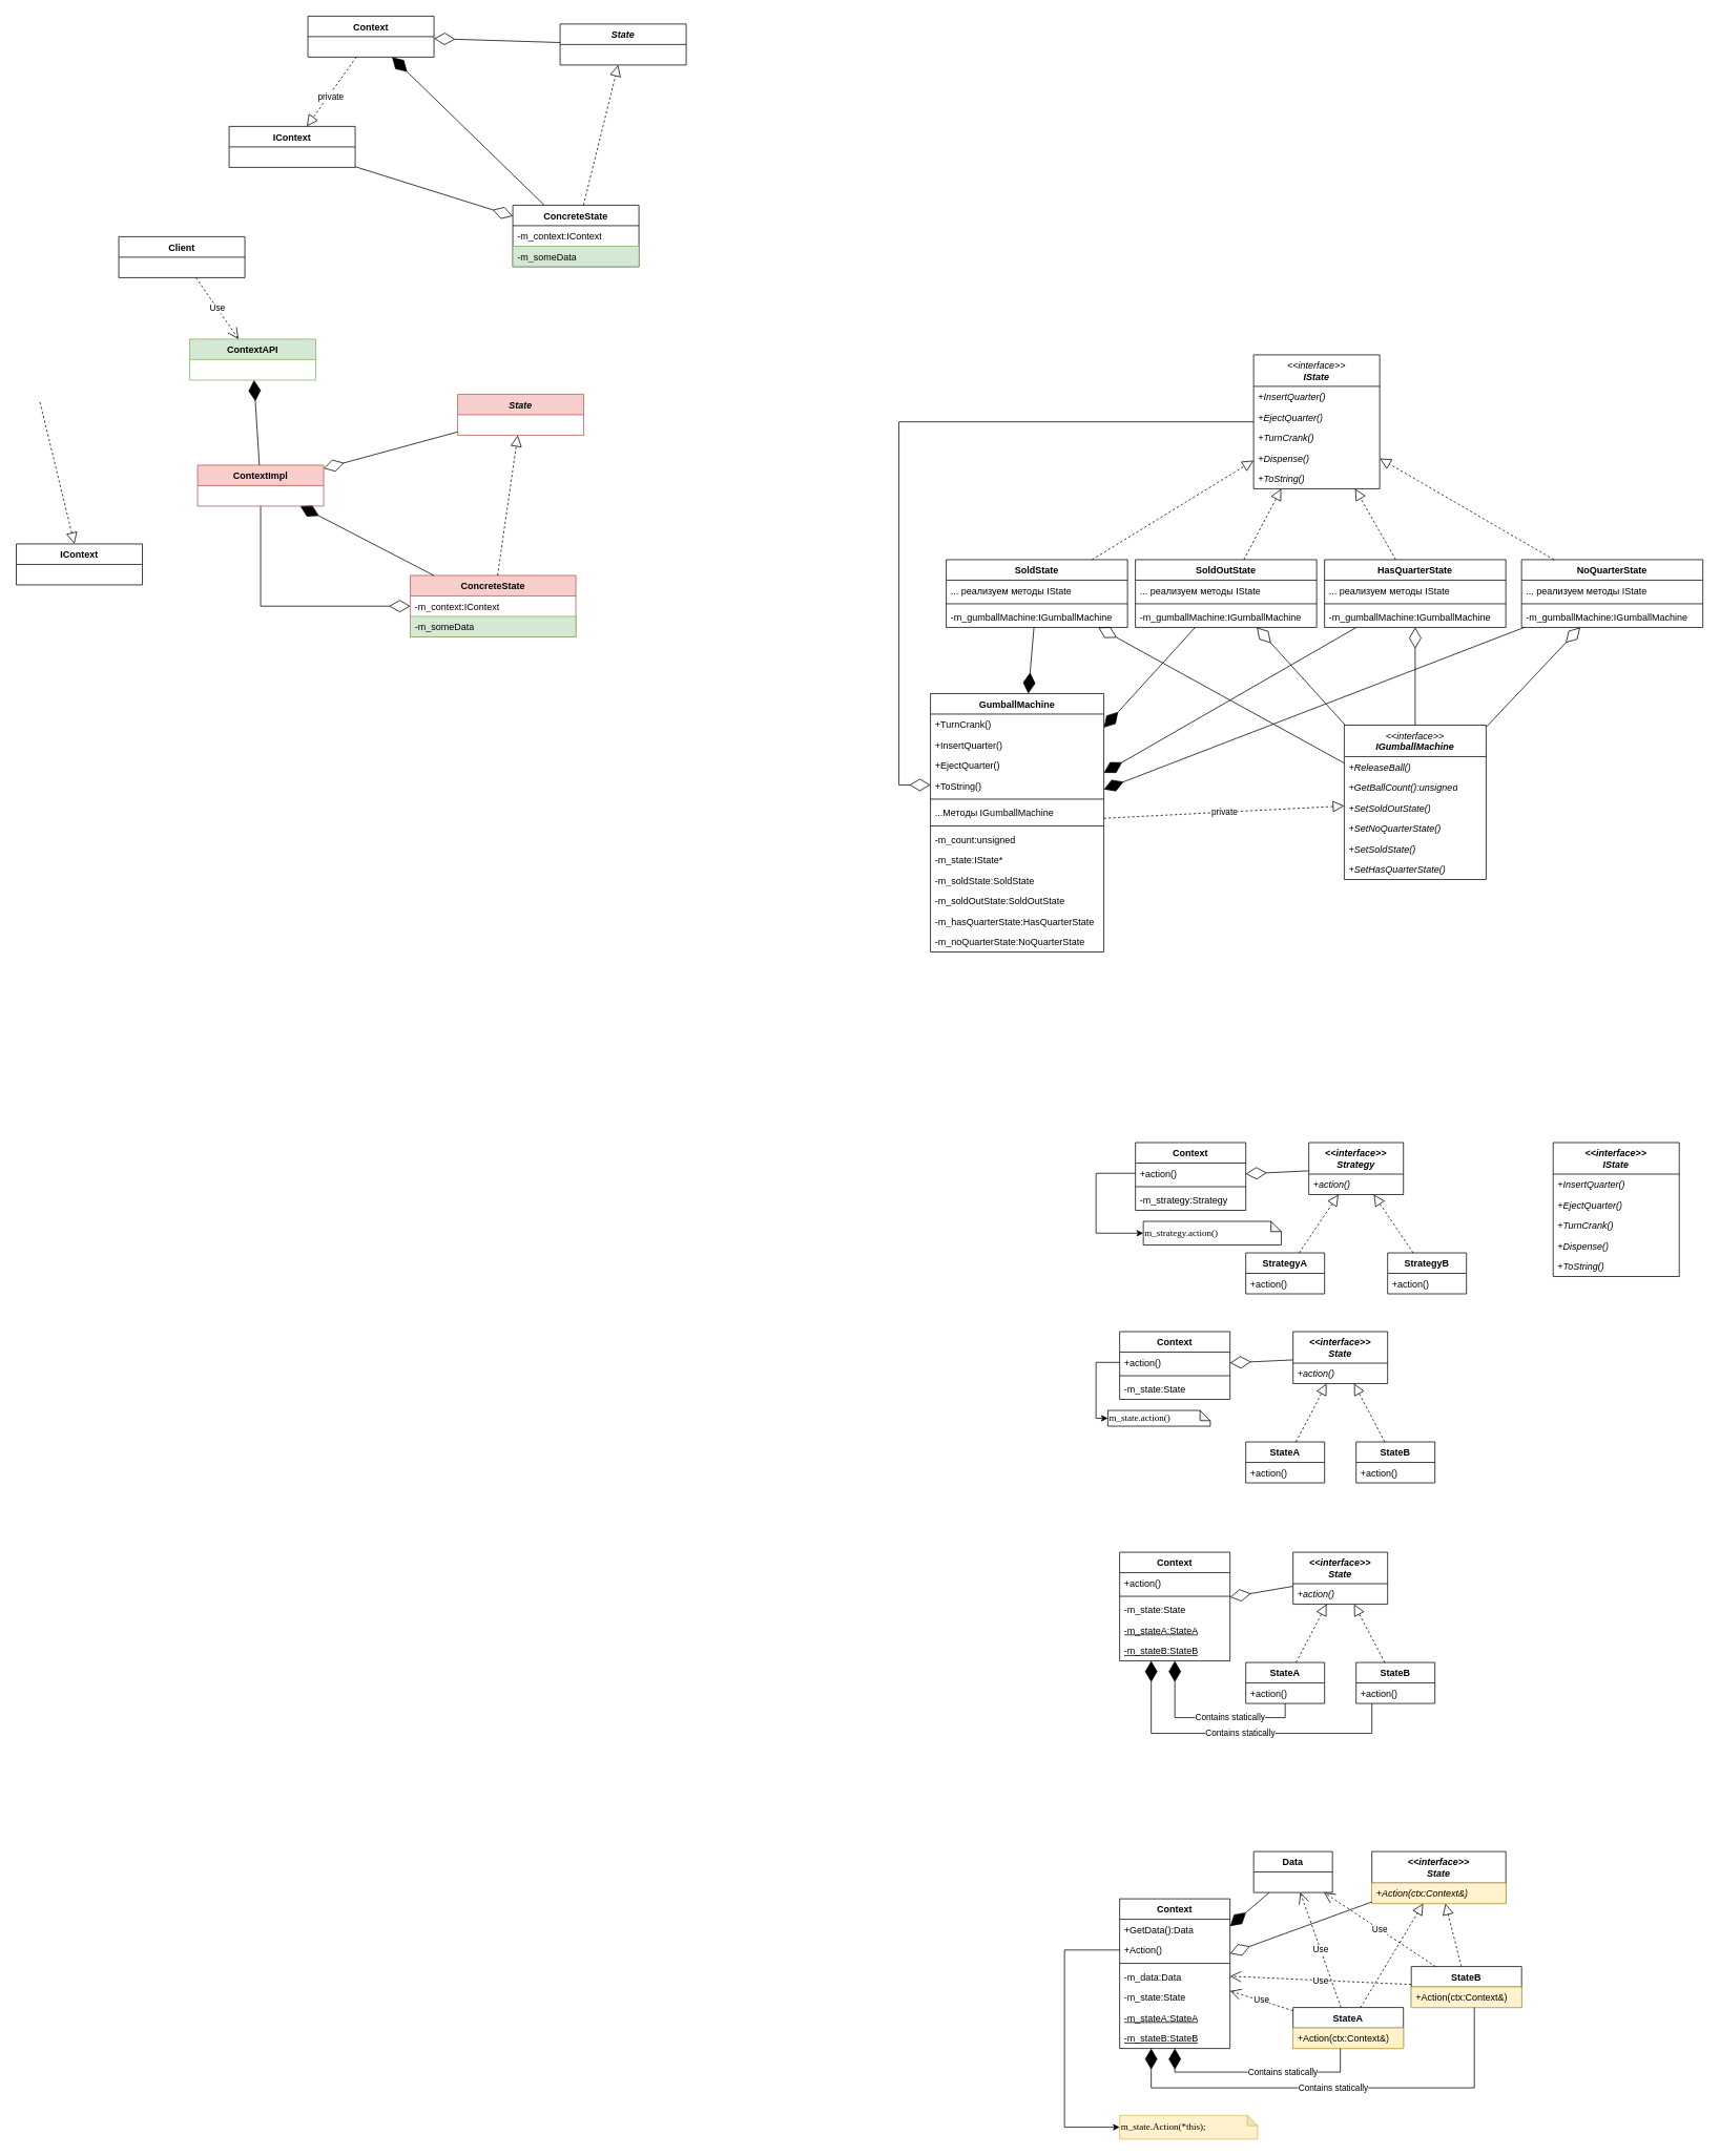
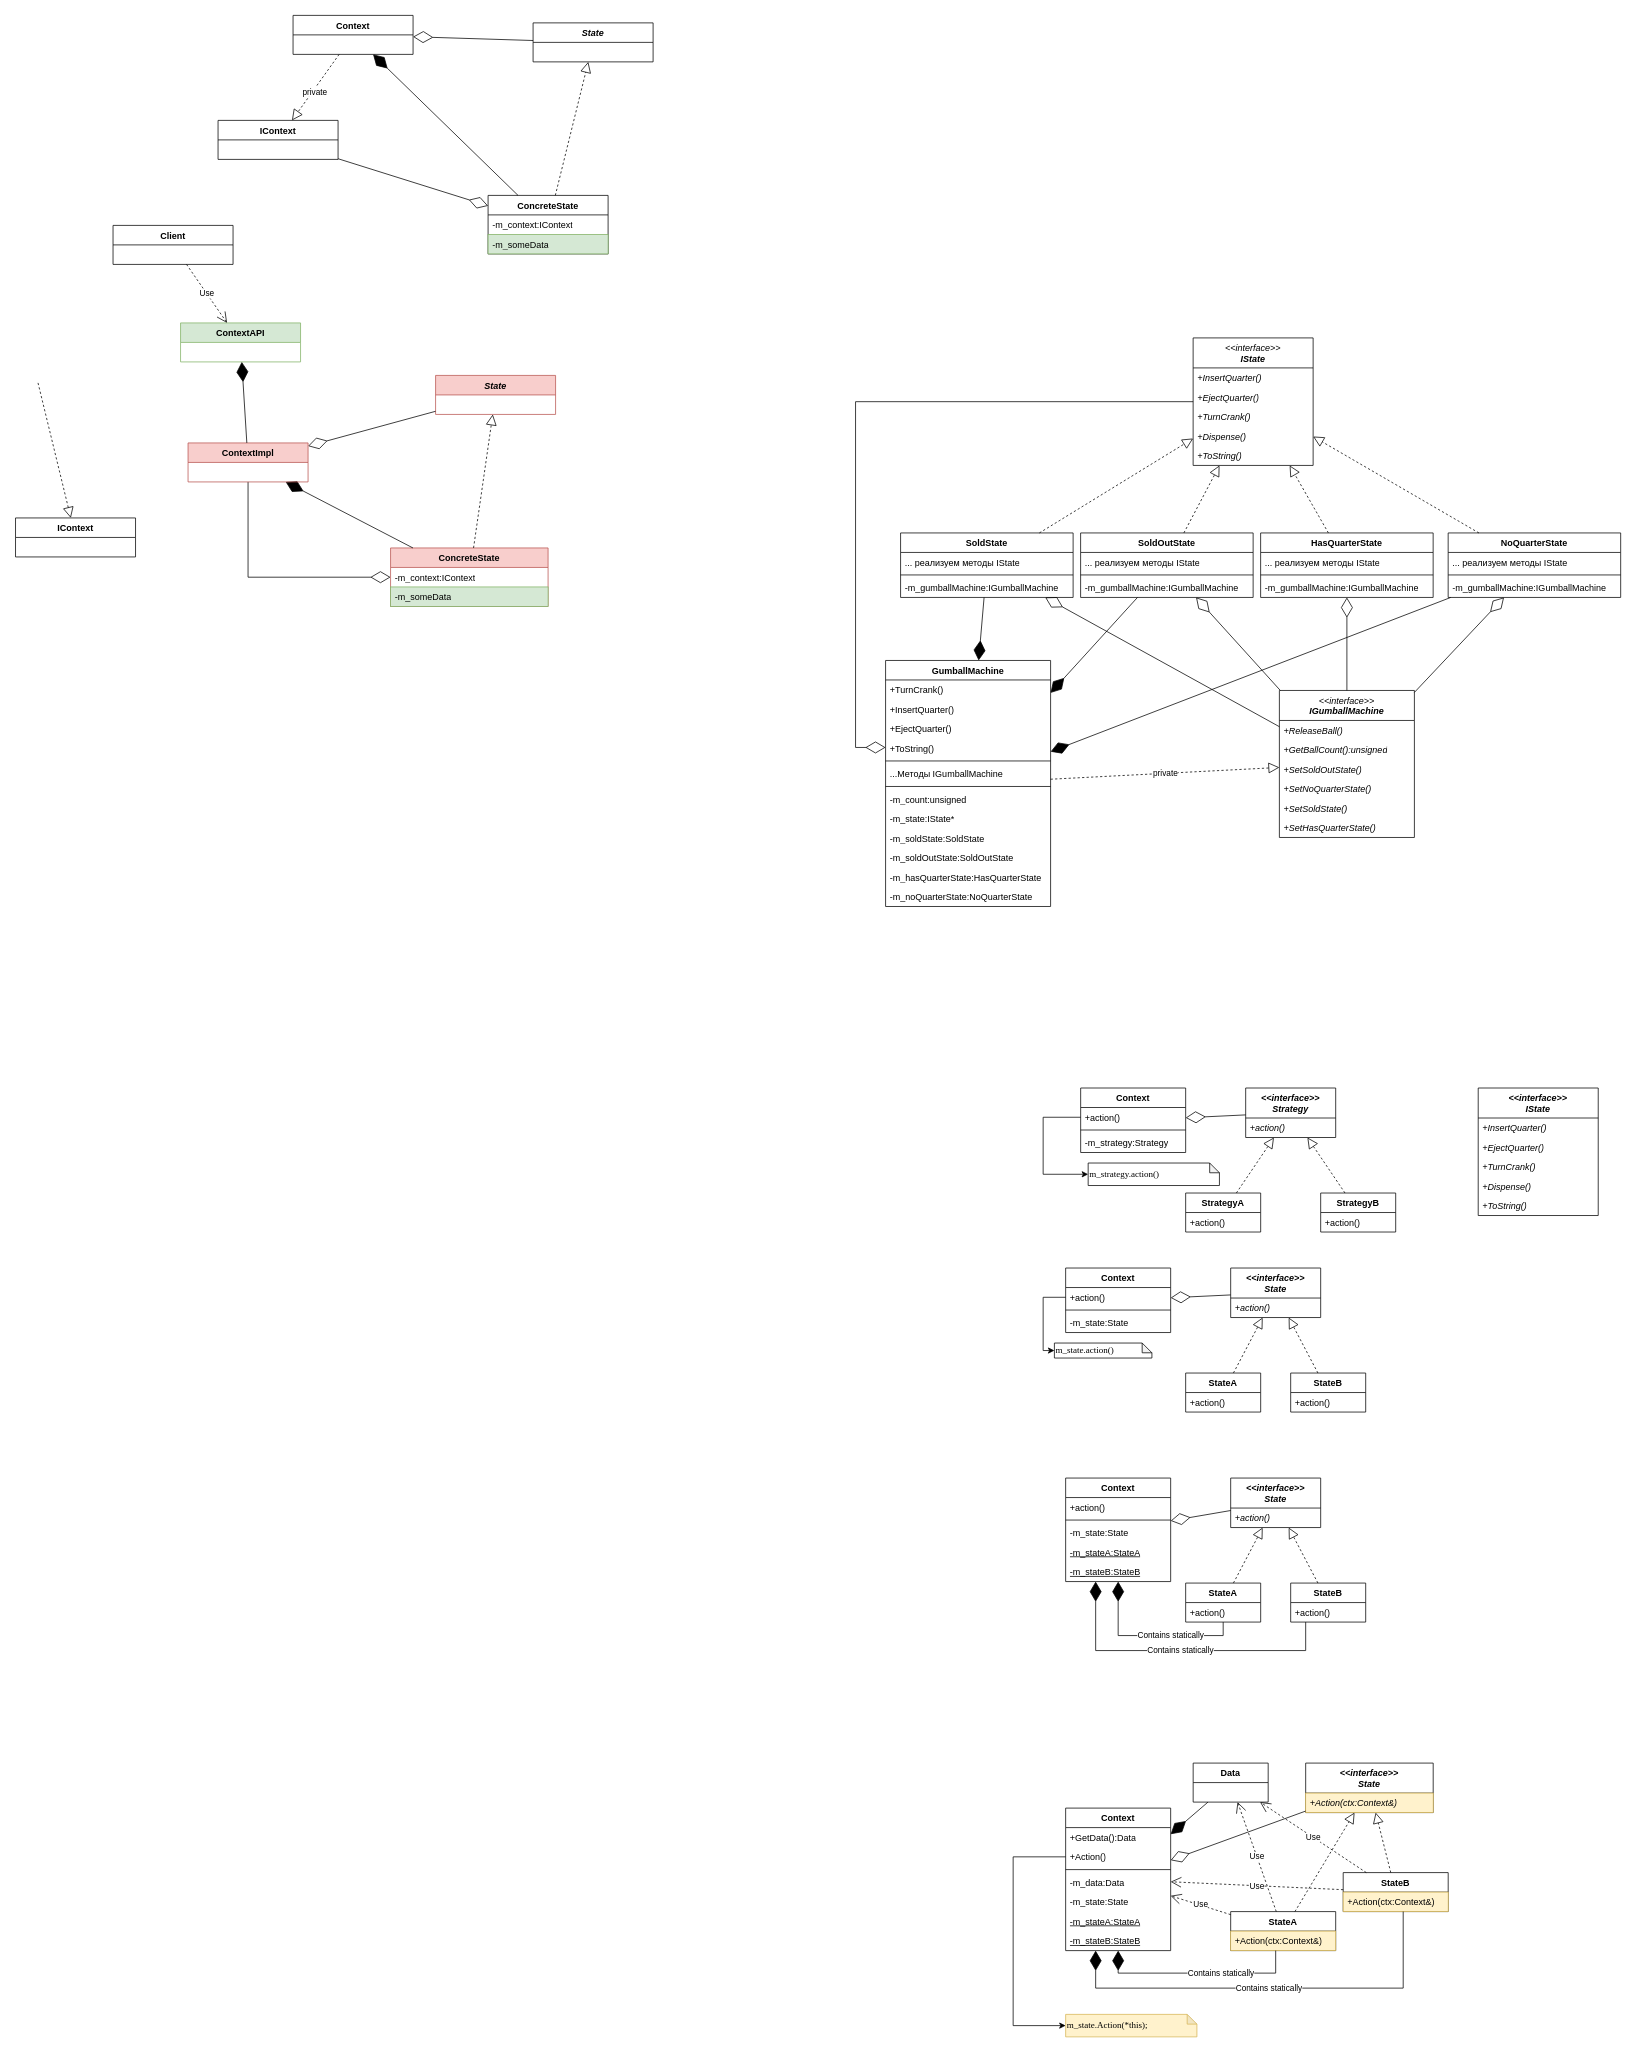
- <mxCell id="136" value="" style="endArrow=diamondThin;endFill=1;endSize=24;html=1;rounded=0;" parent="1" source="98" target="119" edge="1"><mxGeometry width="160" relative="1" as="geometry"><mxPoint x="1319.94" y="1150" as="sourcePoint" /><mxPoint x="1479.94" y="1150" as="targetPoint" /></mxGeometry></mxCell>
